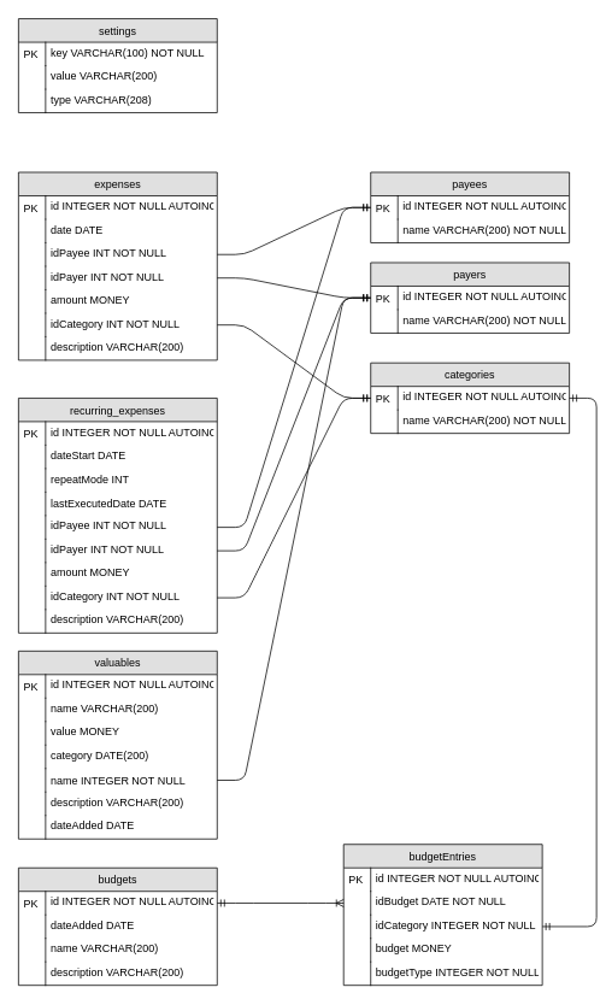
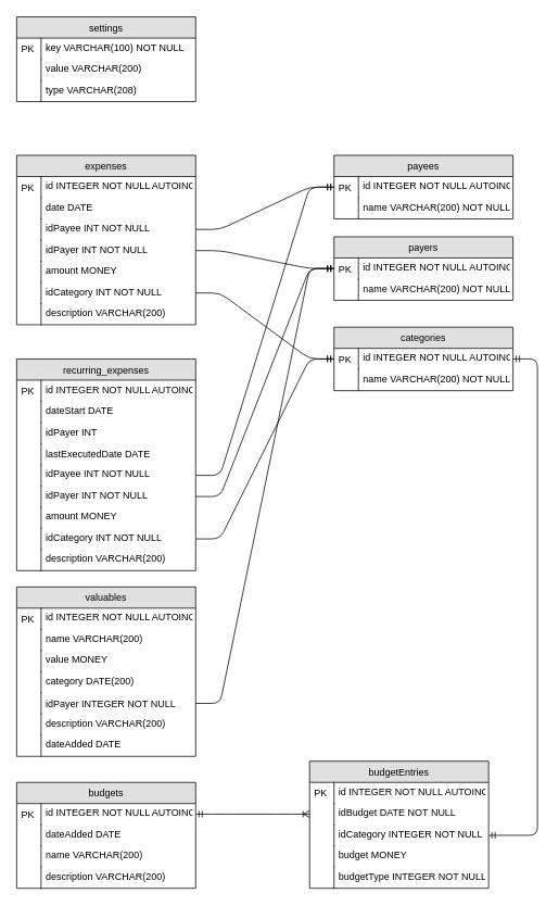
- <mxCell id="44" value="repeatMode INT" style="shape=partialRectangle;top=0;left=0;right=0;bottom=0;align=left;verticalAlign=top;spacingTop=-2;fillColor=none;spacingLeft=34;spacingRight=4;overflow=hidden;rotatable=0;points=[[0,0.5],[1,0.5]];portConstraint=eastwest;dropTarget=0;" parent="39" vertex="1"><mxGeometry y="78" width="220" height="26" as="geometry" /></mxCell>
+ <mxCell id="44" value="idPayer INT" style="shape=partialRectangle;top=0;left=0;right=0;bottom=0;align=left;verticalAlign=top;spacingTop=-2;fillColor=none;spacingLeft=34;spacingRight=4;overflow=hidden;rotatable=0;points=[[0,0.5],[1,0.5]];portConstraint=eastwest;dropTarget=0;" parent="39" vertex="1"><mxGeometry y="78" width="220" height="26" as="geometry" /></mxCell>
- <mxCell id="73" value="name INTEGER NOT NULL" style="shape=partialRectangle;top=0;left=0;right=0;bottom=0;align=left;verticalAlign=top;fillColor=none;spacingLeft=34;spacingRight=4;overflow=hidden;rotatable=0;points=[[0,0.5],[1,0.5]];portConstraint=eastwest;dropTarget=0;fontSize=12;" parent="64" vertex="1"><mxGeometry y="130" width="220" height="26" as="geometry" /></mxCell>
+ <mxCell id="73" value="idPayer INTEGER NOT NULL" style="shape=partialRectangle;top=0;left=0;right=0;bottom=0;align=left;verticalAlign=top;fillColor=none;spacingLeft=34;spacingRight=4;overflow=hidden;rotatable=0;points=[[0,0.5],[1,0.5]];portConstraint=eastwest;dropTarget=0;fontSize=12;" parent="64" vertex="1"><mxGeometry y="130" width="220" height="26" as="geometry" /></mxCell>
